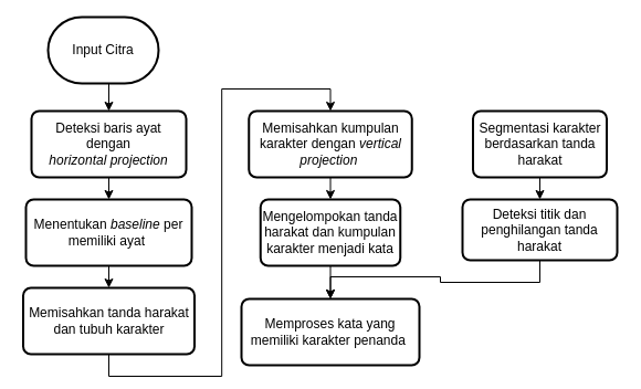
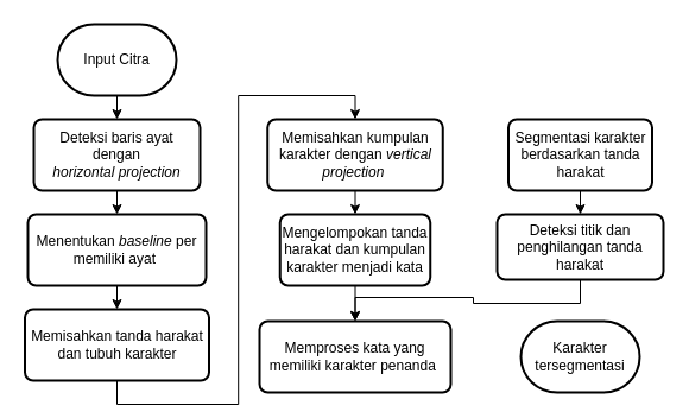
- <mxCell id="3" value="Input Citra" style="strokeWidth=2;html=1;shape=mxgraph.flowchart.terminator;whiteSpace=wrap;" vertex="1" parent="1"><mxGeometry x="43" y="15" width="100" height="60" as="geometry" /></mxCell>
+ <mxCell id="3" value="Input Citra" style="strokeWidth=2;html=1;shape=mxgraph.flowchart.terminator;whiteSpace=wrap;" vertex="1" parent="1"><mxGeometry x="48" y="20" width="100" height="60" as="geometry" /></mxCell>
+ <mxCell id="19" value="Karakter tersegmentasi" style="strokeWidth=2;html=1;shape=mxgraph.flowchart.terminator;whiteSpace=wrap;" vertex="1" parent="1"><mxGeometry x="438" y="270" width="100" height="60" as="geometry" /></mxCell>
